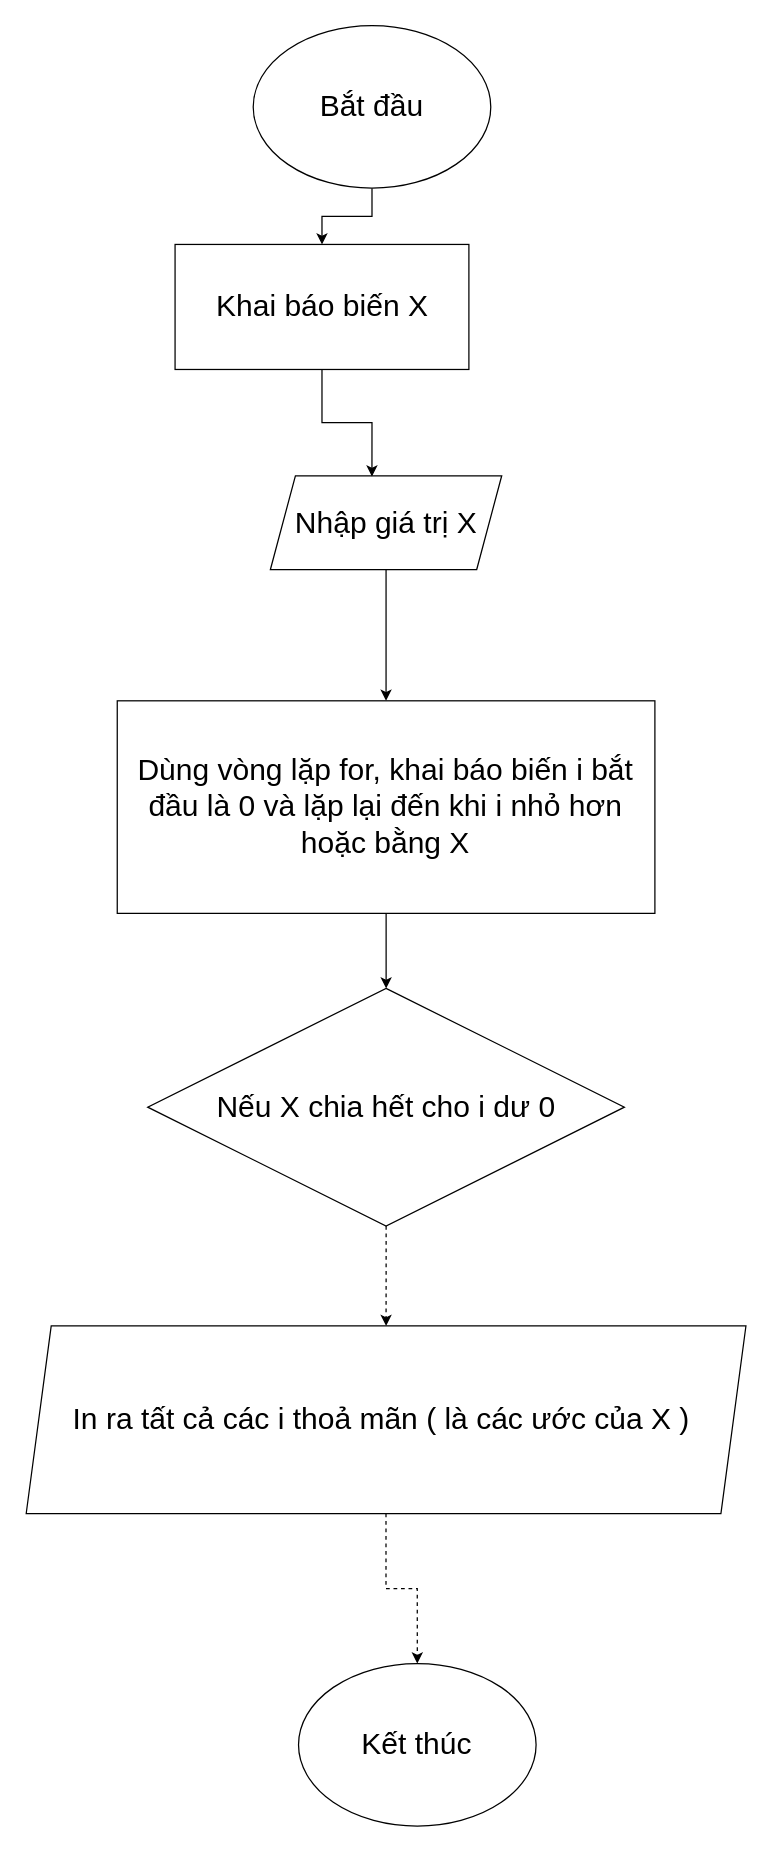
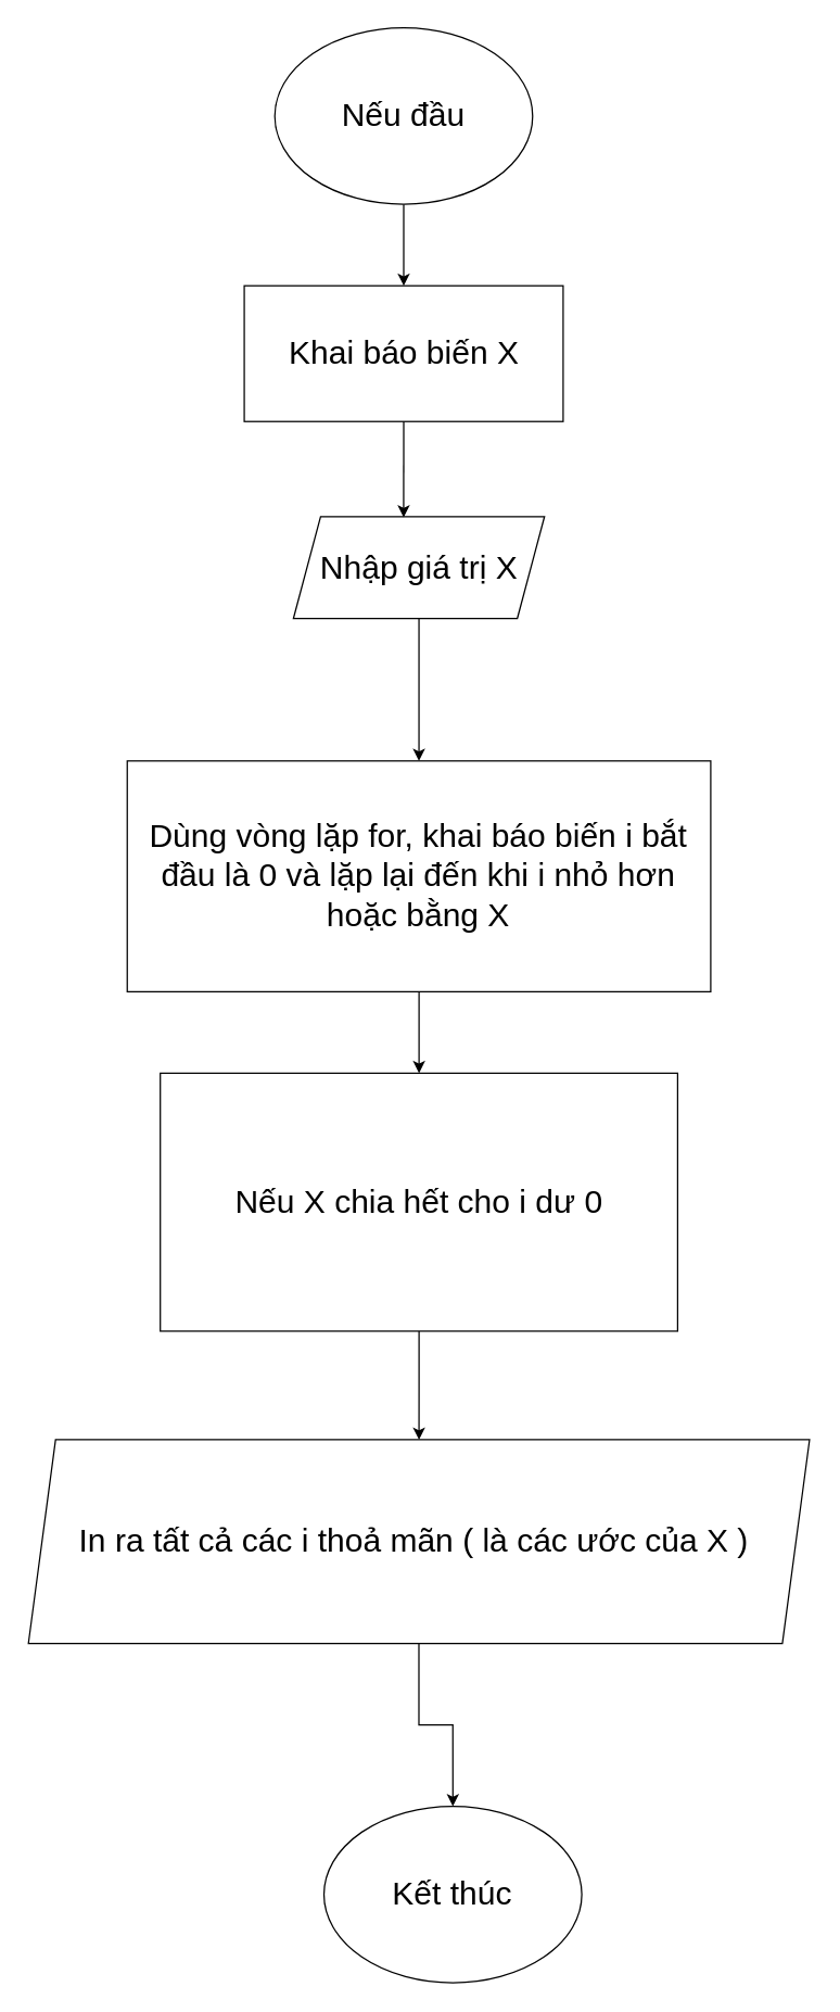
- <mxCell id="3" value="&lt;font style=&quot;font-size: 24px;&quot;&gt;Bắt đầu&lt;/font&gt;" style="ellipse;whiteSpace=wrap;html=1;" vertex="1" parent="1"><mxGeometry x="202" y="20" width="190" height="130" as="geometry" /></mxCell>
+ <mxCell id="3" value="&lt;font style=&quot;font-size: 24px;&quot;&gt;Nếu đầu&lt;/font&gt;" style="ellipse;whiteSpace=wrap;html=1;" vertex="1" parent="1"><mxGeometry x="202" y="20" width="190" height="130" as="geometry" /></mxCell>
- <mxCell id="12" value="&lt;font style=&quot;font-size: 24px;&quot;&gt;Khai báo biến X&lt;/font&gt;" style="rounded=0;whiteSpace=wrap;html=1;" vertex="1" parent="1"><mxGeometry x="139.5" y="195" width="235" height="100" as="geometry" /></mxCell>
+ <mxCell id="12" value="&lt;font style=&quot;font-size: 24px;&quot;&gt;Khai báo biến X&lt;/font&gt;" style="rounded=0;whiteSpace=wrap;html=1;" vertex="1" parent="1"><mxGeometry x="179.5" y="210" width="235" height="100" as="geometry" /></mxCell>
- <mxCell id="7" value="&lt;font style=&quot;font-size: 24px;&quot;&gt;Nếu X chia hết cho i dư 0&lt;/font&gt;" style="rhombus;whiteSpace=wrap;html=1;" vertex="1" parent="1"><mxGeometry x="117.62" y="790" width="381.25" height="190" as="geometry" /></mxCell>
+ <mxCell id="7" value="&lt;font style=&quot;font-size: 24px;&quot;&gt;Nếu X chia hết cho i dư 0&lt;/font&gt;" style="whiteSpace=wrap;html=1;rounded=0;" vertex="1" parent="1"><mxGeometry x="117.62" y="790" width="381.25" height="190" as="geometry" /></mxCell>
- <mxCell id="6" style="edgeStyle=orthogonalEdgeStyle;rounded=0;orthogonalLoop=1;jettySize=auto;html=1;entryX=0.5;entryY=0;entryDx=0;entryDy=0;dashed=1;" edge="1" parent="1" source="7" target="9"><mxGeometry relative="1" as="geometry" /></mxCell>
+ <mxCell id="6" style="edgeStyle=orthogonalEdgeStyle;rounded=0;orthogonalLoop=1;jettySize=auto;html=1;entryX=0.5;entryY=0;entryDx=0;entryDy=0;" edge="1" parent="1" source="7" target="9"><mxGeometry relative="1" as="geometry" /></mxCell>
- <mxCell id="8" value="" style="edgeStyle=orthogonalEdgeStyle;rounded=0;orthogonalLoop=1;jettySize=auto;html=1;dashed=1;" edge="1" parent="1" source="9" target="14"><mxGeometry relative="1" as="geometry" /></mxCell>
+ <mxCell id="8" value="" style="edgeStyle=orthogonalEdgeStyle;rounded=0;orthogonalLoop=1;jettySize=auto;html=1;" edge="1" parent="1" source="9" target="14"><mxGeometry relative="1" as="geometry" /></mxCell>
